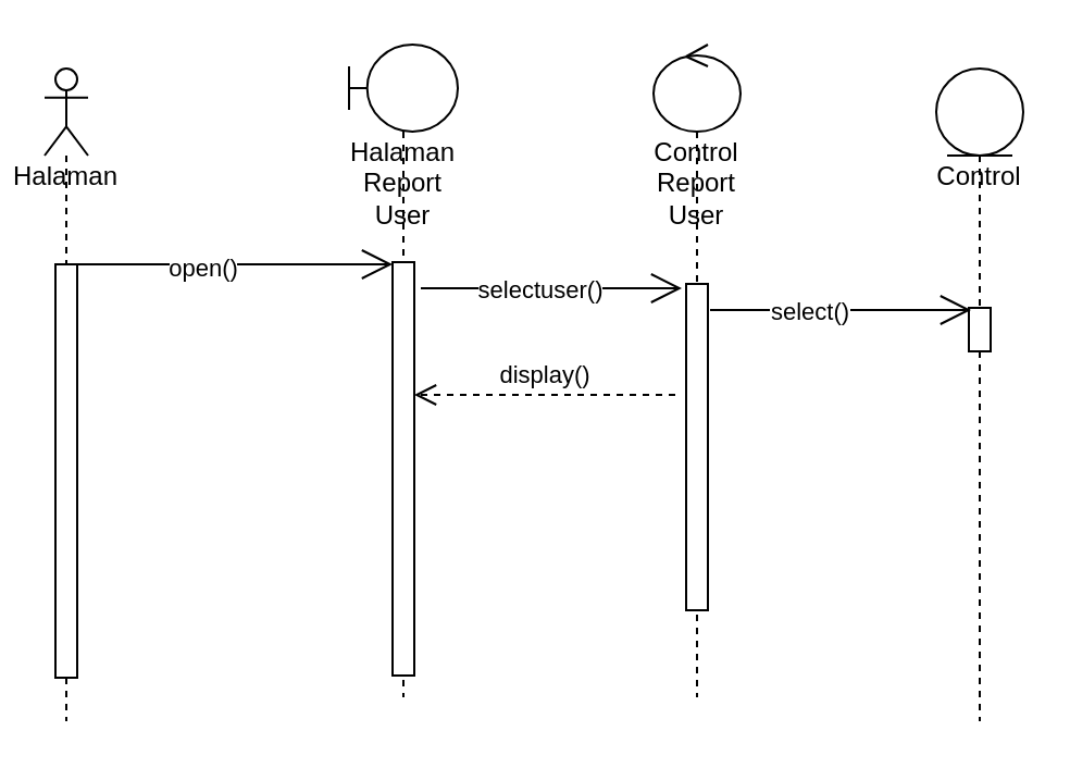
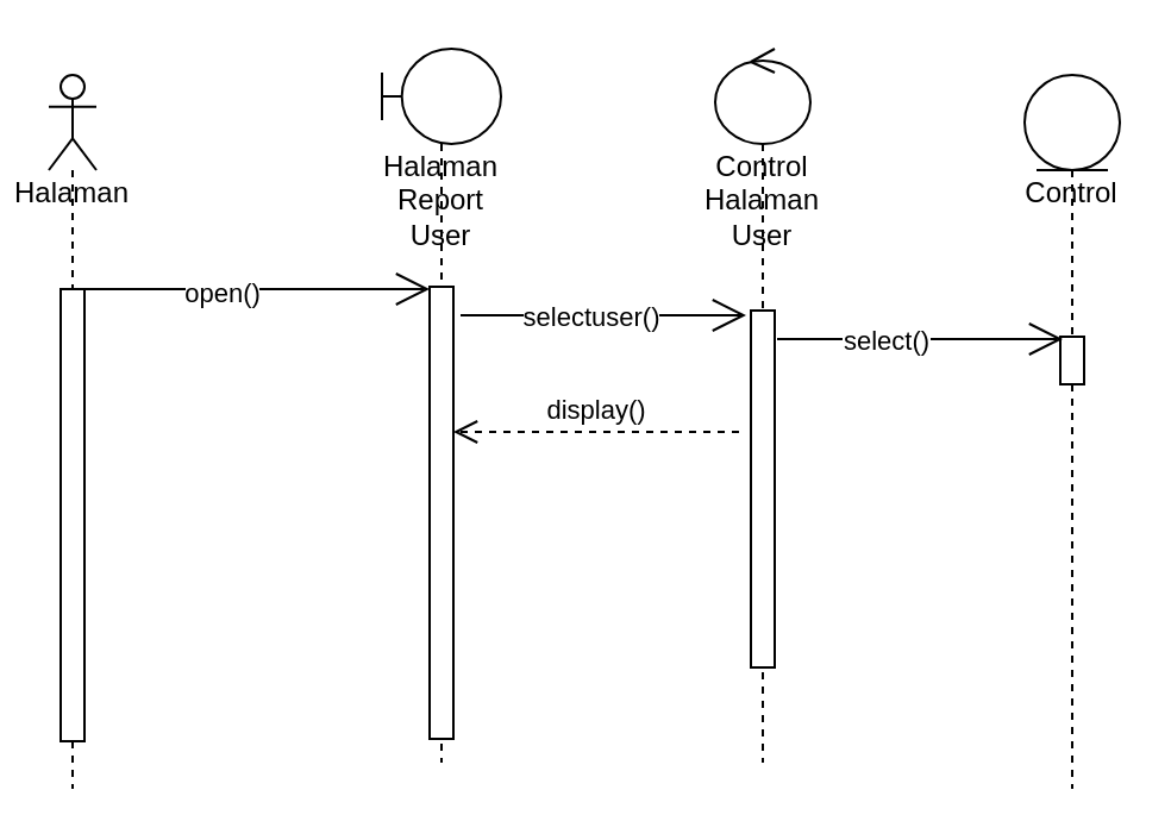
- <mxCell id="6" value="Control Report User" style="shape=umlLifeline;participant=umlControl;perimeter=lifelinePerimeter;whiteSpace=wrap;html=1;container=1;collapsible=0;recursiveResize=0;verticalAlign=top;spacingTop=36;outlineConnect=0;" vertex="1" parent="1"><mxGeometry x="300" y="20" width="40" height="300" as="geometry" /></mxCell>
+ <mxCell id="6" value="Control Halaman User" style="shape=umlLifeline;participant=umlControl;perimeter=lifelinePerimeter;whiteSpace=wrap;html=1;container=1;collapsible=0;recursiveResize=0;verticalAlign=top;spacingTop=36;outlineConnect=0;" vertex="1" parent="1"><mxGeometry x="300" y="20" width="40" height="300" as="geometry" /></mxCell>
